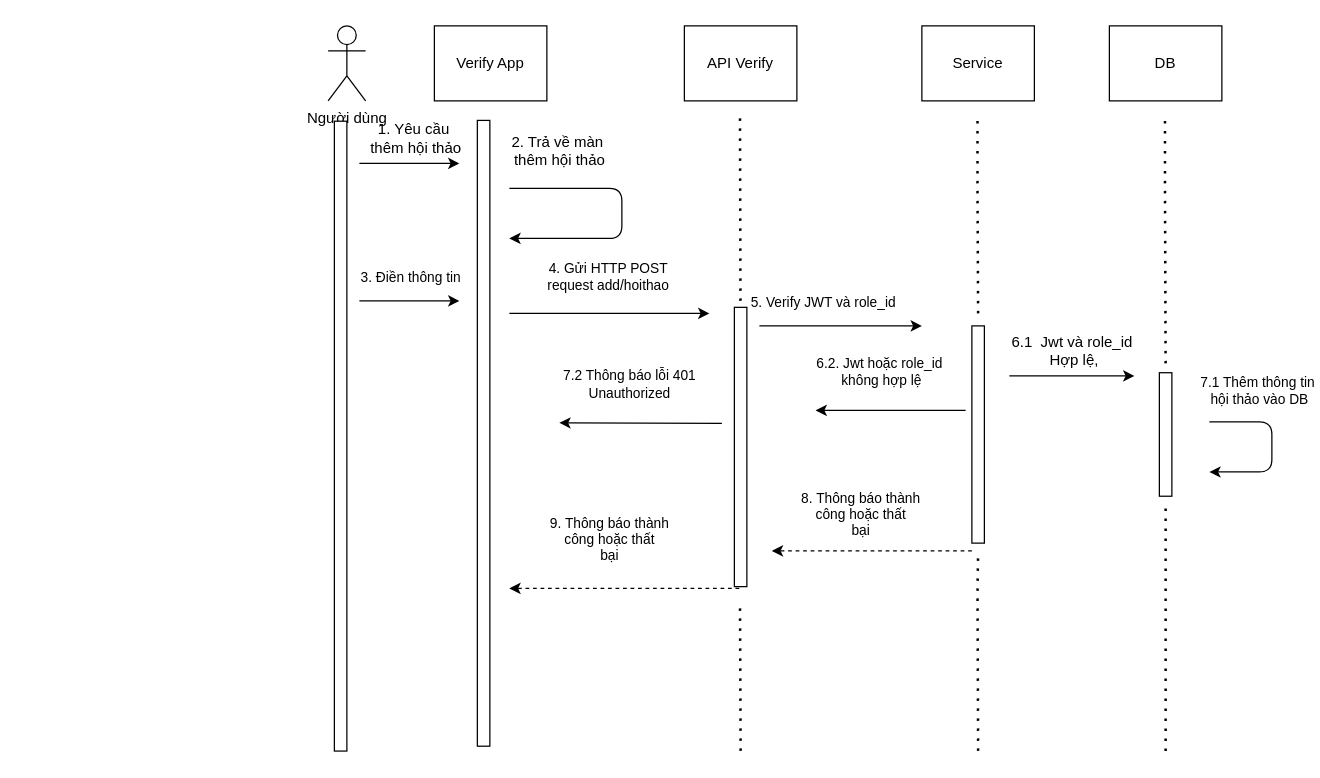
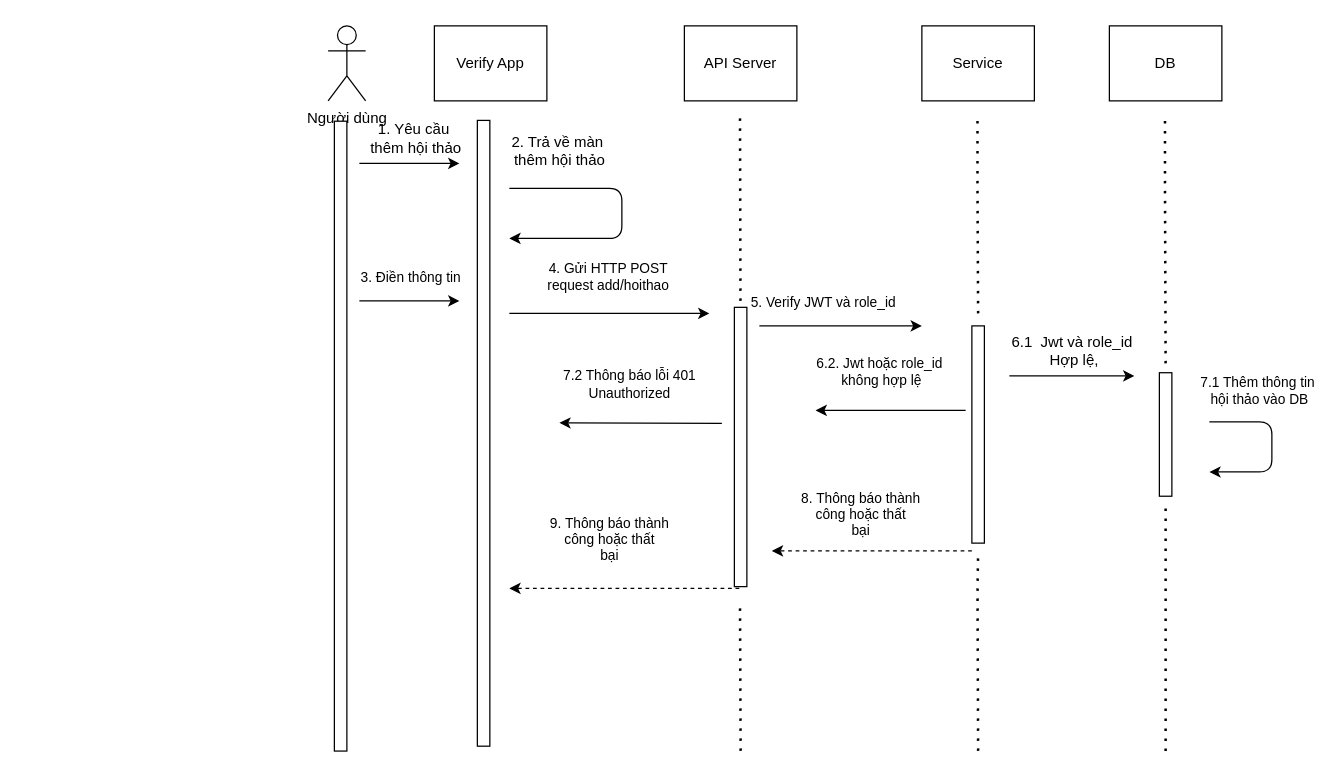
- <mxCell id="4" value="API Verify" style="rounded=0;whiteSpace=wrap;html=1;" vertex="1" parent="1"><mxGeometry x="547" y="20" width="90" height="60" as="geometry" /></mxCell>
+ <mxCell id="4" value="API Server" style="rounded=0;whiteSpace=wrap;html=1;" vertex="1" parent="1"><mxGeometry x="547" y="20" width="90" height="60" as="geometry" /></mxCell>
